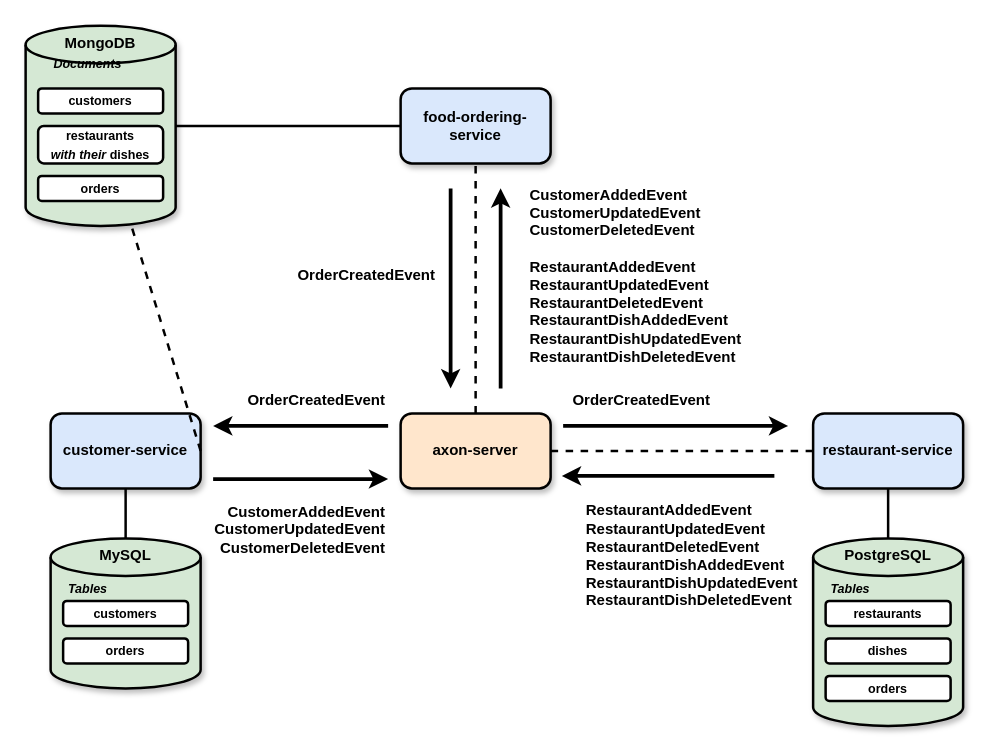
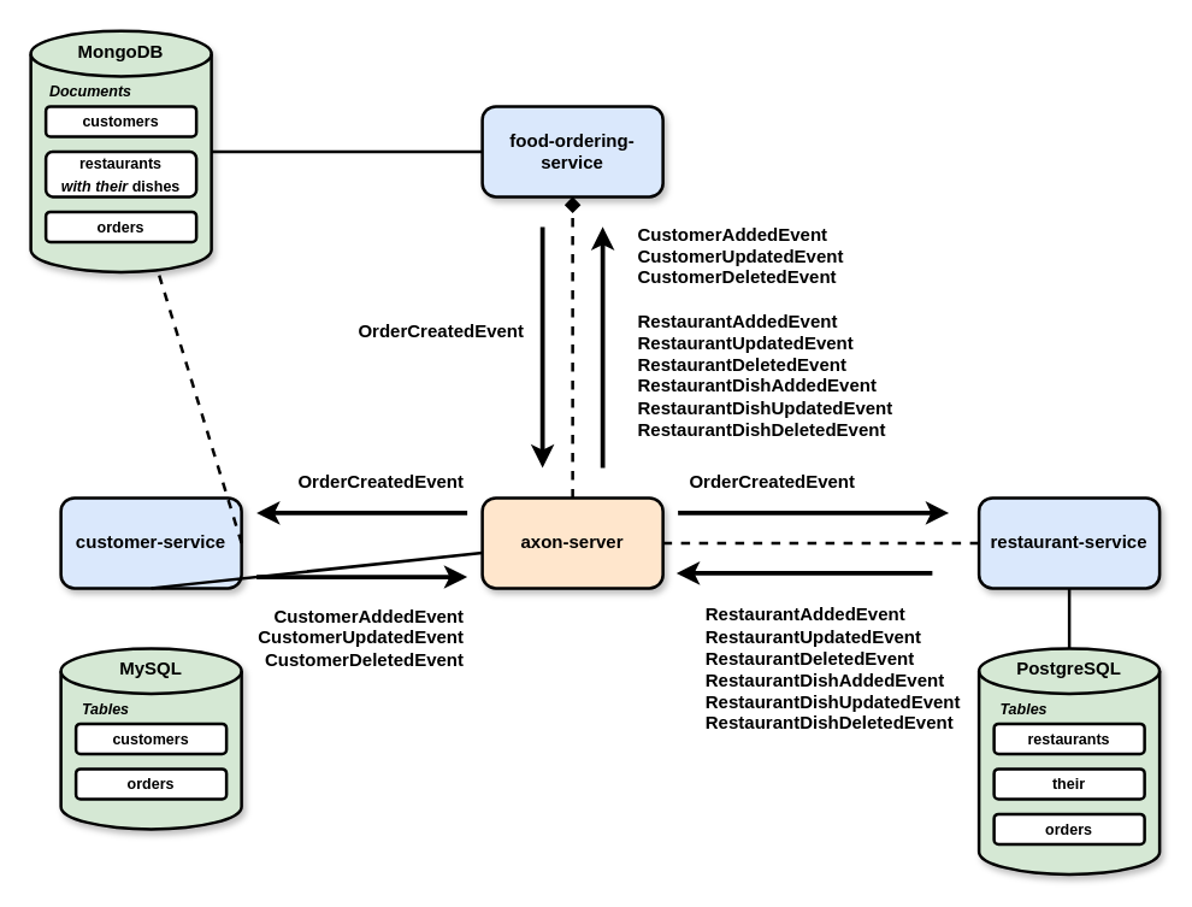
- <mxCell id="18" value="&lt;font style=&quot;font-size: 10px&quot;&gt;&lt;i&gt;Documents&lt;/i&gt;&lt;/font&gt;" style="text;html=1;strokeColor=none;fillColor=none;align=center;verticalAlign=middle;whiteSpace=wrap;rounded=0;fontStyle=1" vertex="1" parent="1"><mxGeometry x="40" y="40" width="60" height="20" as="geometry" /></mxCell>
+ <mxCell id="18" value="&lt;font style=&quot;font-size: 10px&quot;&gt;&lt;i&gt;Documents&lt;/i&gt;&lt;/font&gt;" style="text;html=1;strokeColor=none;fillColor=none;align=center;verticalAlign=middle;whiteSpace=wrap;rounded=0;fontStyle=1" vertex="1" parent="1"><mxGeometry x="30" y="50" width="60" height="20" as="geometry" /></mxCell>
- <mxCell id="25" value="" style="endArrow=none;html=1;strokeWidth=2;entryX=0.5;entryY=1;entryDx=0;entryDy=0;exitX=0.5;exitY=0;exitDx=0;exitDy=0;dashed=1;" edge="1" parent="1" source="19" target="4"><mxGeometry width="50" height="50" relative="1" as="geometry"><mxPoint x="360" y="200" as="sourcePoint" /><mxPoint x="410" y="150" as="targetPoint" /></mxGeometry></mxCell>
+ <mxCell id="25" value="" style="endArrow=diamond;html=1;strokeWidth=2;entryX=0.5;entryY=1;entryDx=0;entryDy=0;exitX=0.5;exitY=0;exitDx=0;exitDy=0;dashed=1;" edge="1" parent="1" source="19" target="4"><mxGeometry width="50" height="50" relative="1" as="geometry"><mxPoint x="360" y="200" as="sourcePoint" /><mxPoint x="410" y="150" as="targetPoint" /></mxGeometry></mxCell>
- <mxCell id="20" value="" style="endArrow=none;html=1;exitX=0.5;exitY=1;exitDx=0;exitDy=0;entryX=0.5;entryY=0;entryDx=0;entryDy=0;entryPerimeter=0;strokeWidth=2;" edge="1" parent="1" source="2" target="5"><mxGeometry width="50" height="50" relative="1" as="geometry"><mxPoint x="160" y="470" as="sourcePoint" /><mxPoint x="210" y="420" as="targetPoint" /></mxGeometry></mxCell>
+ <mxCell id="20" value="" style="endArrow=none;html=1;exitX=0.5;exitY=1;exitDx=0;exitDy=0;strokeWidth=2;" edge="1" parent="1" source="2" target="19"><mxGeometry width="50" height="50" relative="1" as="geometry"><mxPoint x="160" y="470" as="sourcePoint" /><mxPoint x="210" y="420" as="targetPoint" /></mxGeometry></mxCell>
- <mxCell id="14" value="&lt;font style=&quot;font-size: 10px&quot;&gt;&lt;b&gt;dishes&lt;/b&gt;&lt;/font&gt;" style="rounded=1;whiteSpace=wrap;html=1;strokeWidth=2;" vertex="1" parent="1"><mxGeometry x="660" y="510" width="100" height="20" as="geometry" /></mxCell>
+ <mxCell id="14" value="&lt;font style=&quot;font-size: 10px&quot;&gt;&lt;b&gt;their&lt;/b&gt;&lt;/font&gt;" style="rounded=1;whiteSpace=wrap;html=1;strokeWidth=2;" vertex="1" parent="1"><mxGeometry x="660" y="510" width="100" height="20" as="geometry" /></mxCell>
